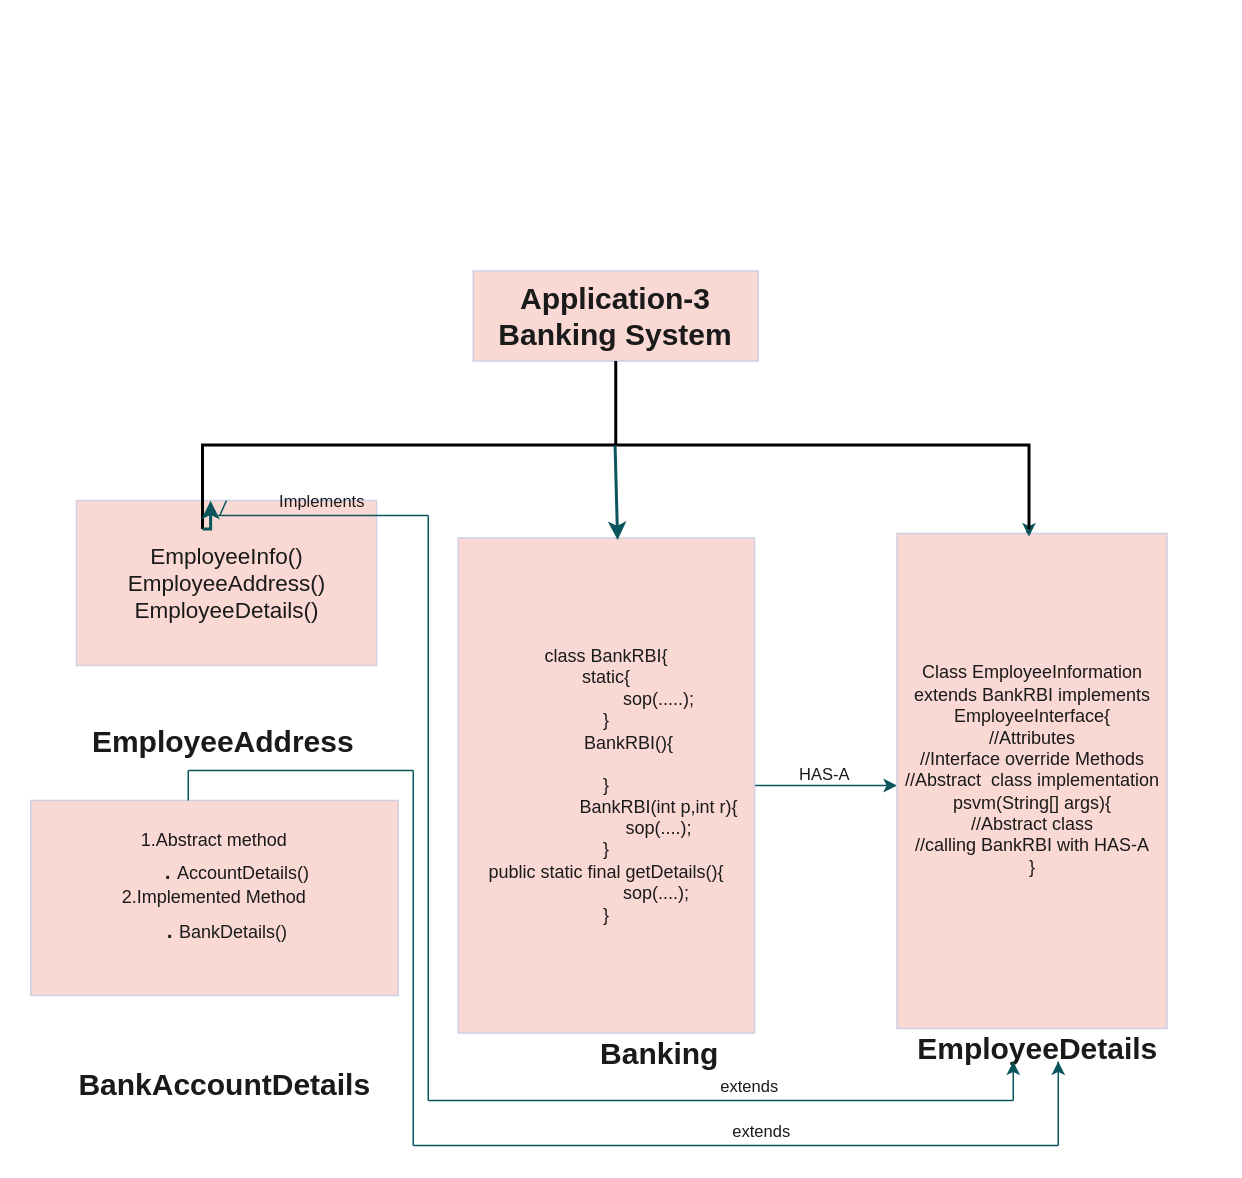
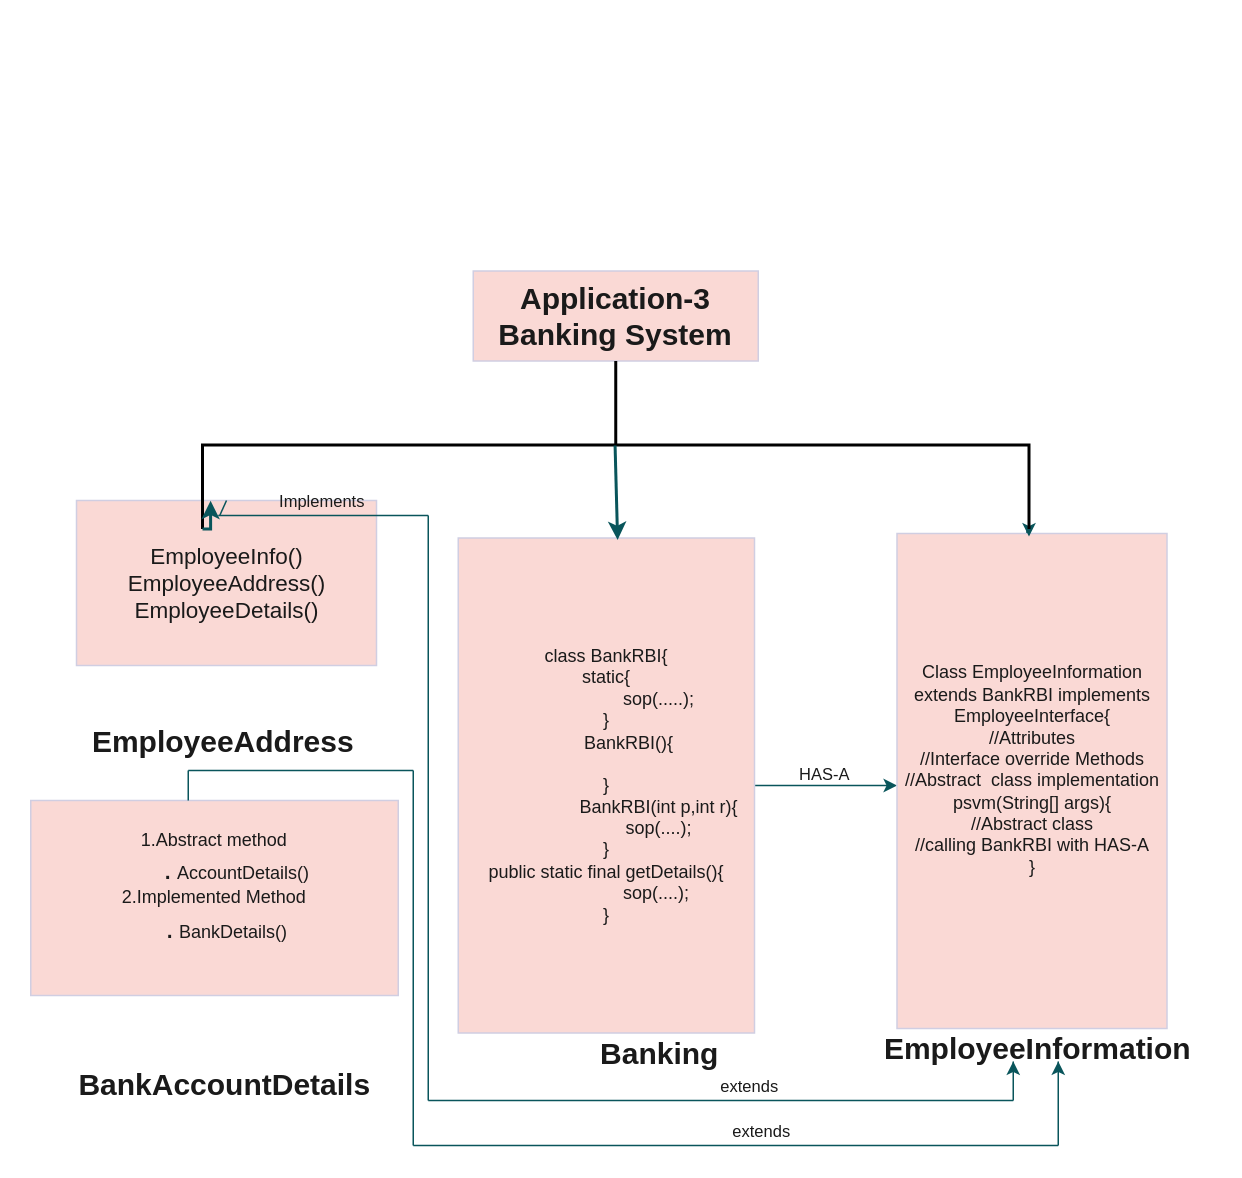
- <mxCell id="10" value="&lt;b&gt;&lt;font style=&quot;font-size: 20px;&quot;&gt;EmployeeDetails&lt;/font&gt;&lt;/b&gt;" style="text;html=1;align=center;verticalAlign=middle;resizable=0;points=[];autosize=1;strokeColor=none;fillColor=none;rounded=0;labelBackgroundColor=none;fontColor=#1A1A1A;" vertex="1" parent="1"><mxGeometry x="575.5" y="678" width="230" height="40" as="geometry" /></mxCell>
+ <mxCell id="10" value="&lt;b&gt;&lt;font style=&quot;font-size: 20px;&quot;&gt;EmployeeInformation&lt;/font&gt;&lt;/b&gt;" style="text;html=1;align=center;verticalAlign=middle;resizable=0;points=[];autosize=1;strokeColor=none;fillColor=none;rounded=0;labelBackgroundColor=none;fontColor=#1A1A1A;" vertex="1" parent="1"><mxGeometry x="575.5" y="678" width="230" height="40" as="geometry" /></mxCell>
